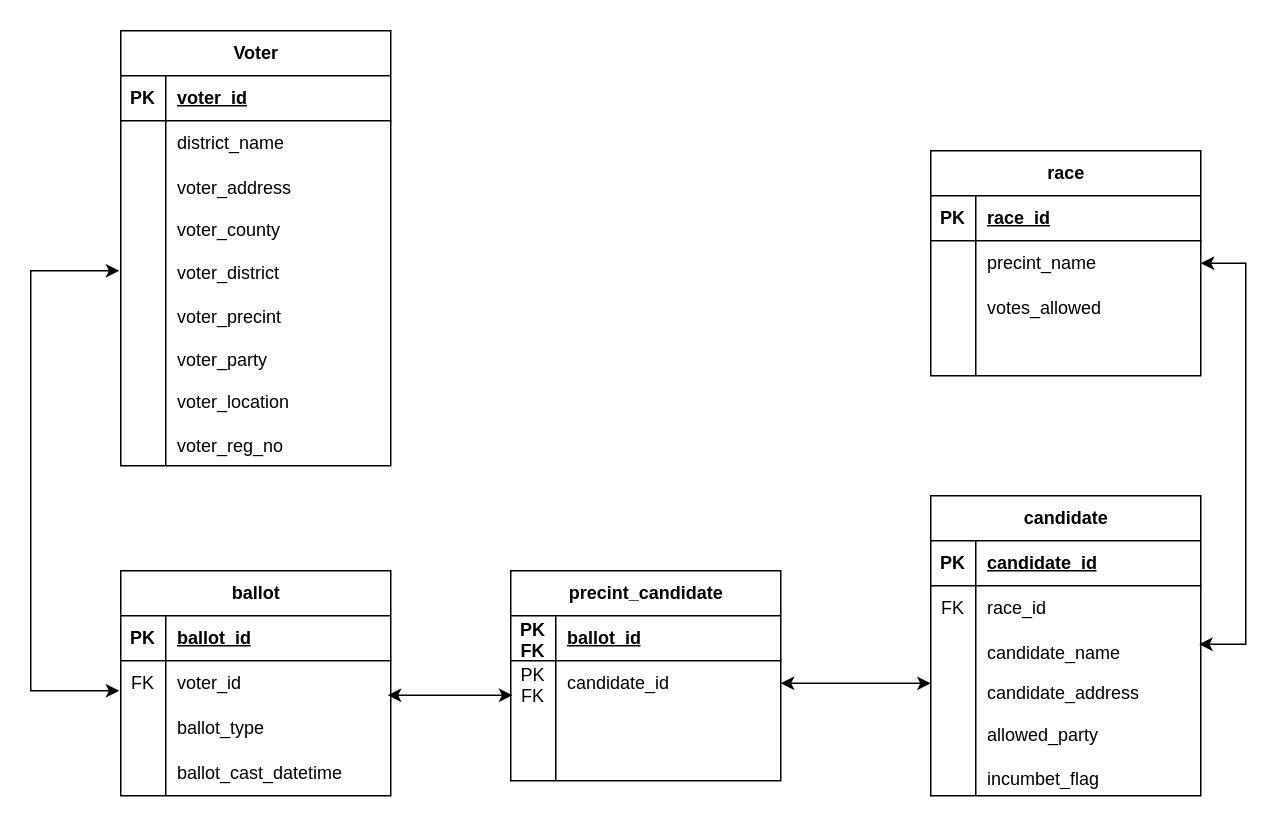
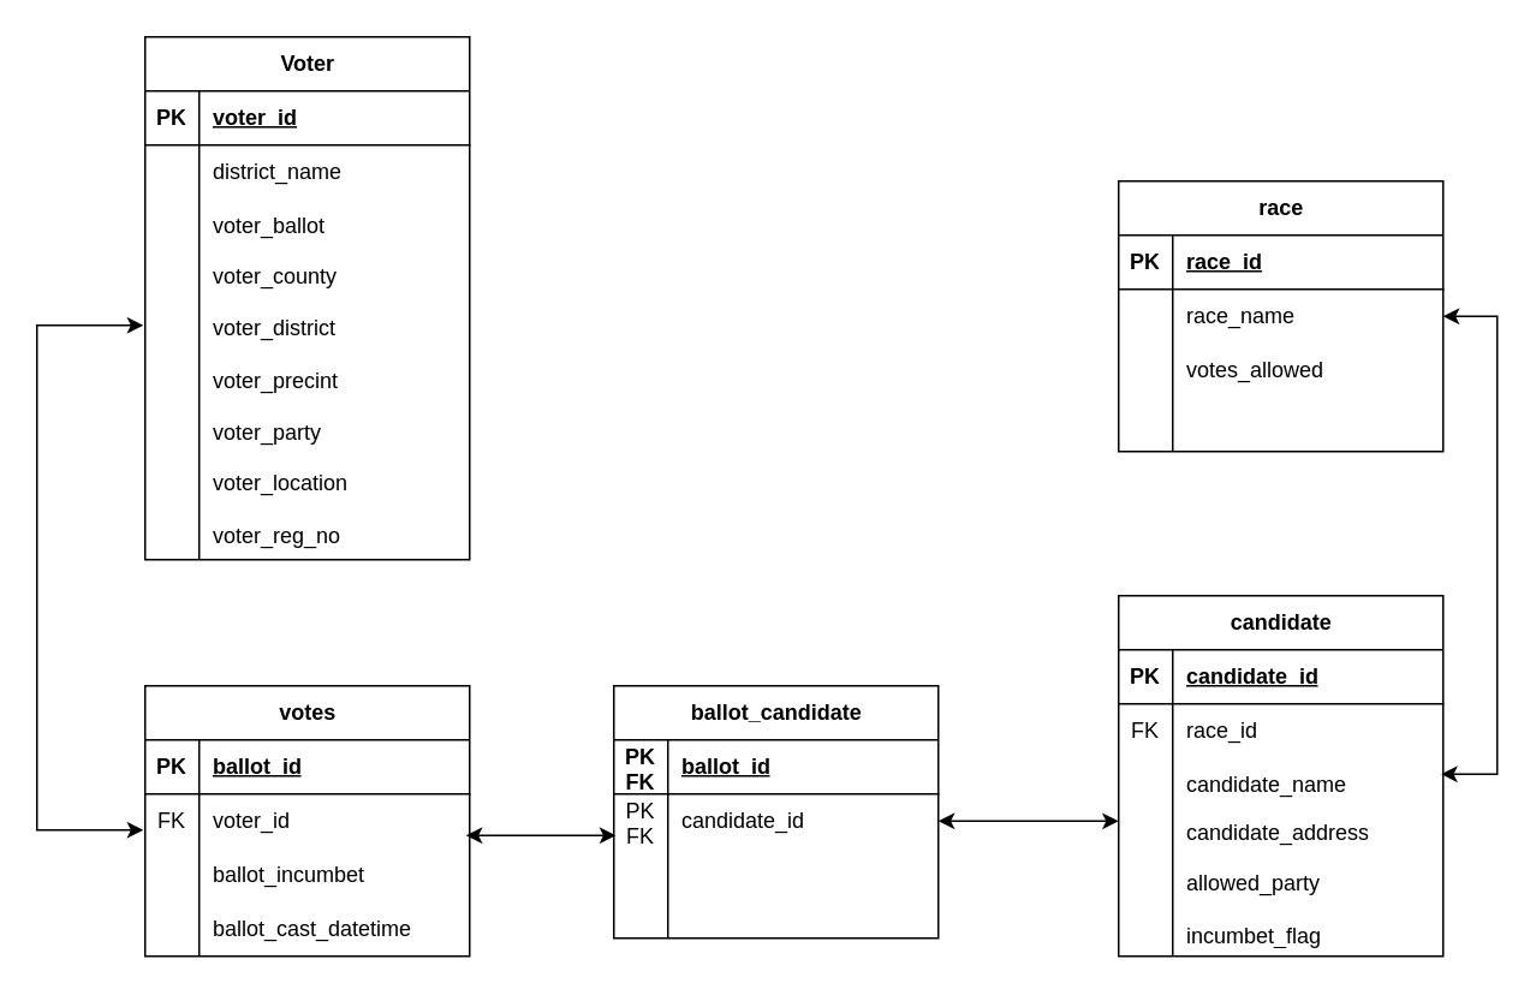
- <mxCell id="11" value="voter_address" style="shape=partialRectangle;connectable=0;fillColor=none;top=0;left=0;bottom=0;right=0;align=left;spacingLeft=6;overflow=hidden;whiteSpace=wrap;html=1;" vertex="1" parent="9"><mxGeometry x="30" width="150" height="30" as="geometry"><mxRectangle width="150" height="30" as="alternateBounds" /></mxGeometry></mxCell>
+ <mxCell id="11" value="voter_ballot" style="shape=partialRectangle;connectable=0;fillColor=none;top=0;left=0;bottom=0;right=0;align=left;spacingLeft=6;overflow=hidden;whiteSpace=wrap;html=1;" vertex="1" parent="9"><mxGeometry x="30" width="150" height="30" as="geometry"><mxRectangle width="150" height="30" as="alternateBounds" /></mxGeometry></mxCell>
- <mxCell id="47" value="precint_name" style="shape=partialRectangle;connectable=0;fillColor=none;top=0;left=0;bottom=0;right=0;align=left;spacingLeft=6;overflow=hidden;whiteSpace=wrap;html=1;" vertex="1" parent="45"><mxGeometry x="30" width="150" height="30" as="geometry"><mxRectangle width="150" height="30" as="alternateBounds" /></mxGeometry></mxCell>
+ <mxCell id="47" value="race_name" style="shape=partialRectangle;connectable=0;fillColor=none;top=0;left=0;bottom=0;right=0;align=left;spacingLeft=6;overflow=hidden;whiteSpace=wrap;html=1;" vertex="1" parent="45"><mxGeometry x="30" width="150" height="30" as="geometry"><mxRectangle width="150" height="30" as="alternateBounds" /></mxGeometry></mxCell>
- <mxCell id="15" value="ballot" style="shape=table;startSize=30;container=1;collapsible=1;childLayout=tableLayout;fixedRows=1;rowLines=0;fontStyle=1;align=center;resizeLast=1;html=1;" vertex="1" parent="1"><mxGeometry x="80" y="380" width="180" height="150" as="geometry" /></mxCell>
+ <mxCell id="15" value="votes" style="shape=table;startSize=30;container=1;collapsible=1;childLayout=tableLayout;fixedRows=1;rowLines=0;fontStyle=1;align=center;resizeLast=1;html=1;" vertex="1" parent="1"><mxGeometry x="80" y="380" width="180" height="150" as="geometry" /></mxCell>
- <mxCell id="28" value="precint_candidate" style="shape=table;startSize=30;container=1;collapsible=1;childLayout=tableLayout;fixedRows=1;rowLines=0;fontStyle=1;align=center;resizeLast=1;html=1;" vertex="1" parent="1"><mxGeometry x="340" y="380" width="180" height="140" as="geometry" /></mxCell>
+ <mxCell id="28" value="ballot_candidate" style="shape=table;startSize=30;container=1;collapsible=1;childLayout=tableLayout;fixedRows=1;rowLines=0;fontStyle=1;align=center;resizeLast=1;html=1;" vertex="1" parent="1"><mxGeometry x="340" y="380" width="180" height="140" as="geometry" /></mxCell>
- <mxCell id="24" value="ballot_type" style="shape=partialRectangle;connectable=0;fillColor=none;top=0;left=0;bottom=0;right=0;align=left;spacingLeft=6;overflow=hidden;whiteSpace=wrap;html=1;" vertex="1" parent="22"><mxGeometry x="30" width="150" height="30" as="geometry"><mxRectangle width="150" height="30" as="alternateBounds" /></mxGeometry></mxCell>
+ <mxCell id="24" value="ballot_incumbet" style="shape=partialRectangle;connectable=0;fillColor=none;top=0;left=0;bottom=0;right=0;align=left;spacingLeft=6;overflow=hidden;whiteSpace=wrap;html=1;" vertex="1" parent="22"><mxGeometry x="30" width="150" height="30" as="geometry"><mxRectangle width="150" height="30" as="alternateBounds" /></mxGeometry></mxCell>
